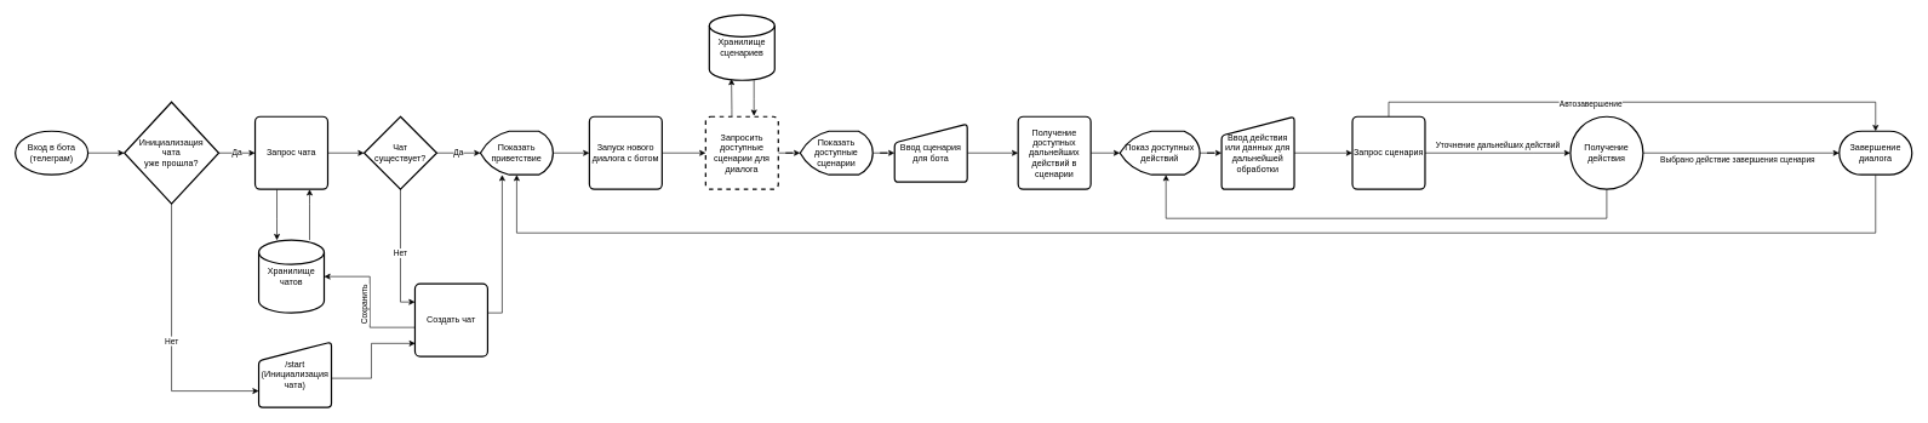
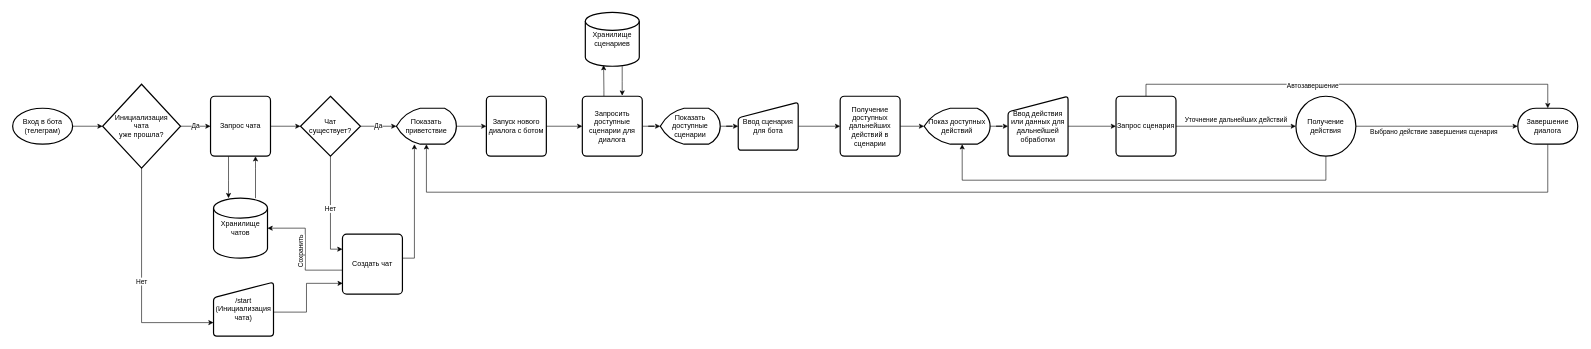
- <mxCell id="37" value="Запросить доступные сценарии для диалога" style="rounded=1;whiteSpace=wrap;html=1;absoluteArcSize=1;arcSize=14;strokeWidth=2;dashed=1;" parent="1" vertex="1"><mxGeometry x="970" y="160" width="100" height="100" as="geometry" /></mxCell>
+ <mxCell id="37" value="Запросить доступные сценарии для диалога" style="rounded=1;whiteSpace=wrap;html=1;absoluteArcSize=1;arcSize=14;strokeWidth=2;" parent="1" vertex="1"><mxGeometry x="970" y="160" width="100" height="100" as="geometry" /></mxCell>
